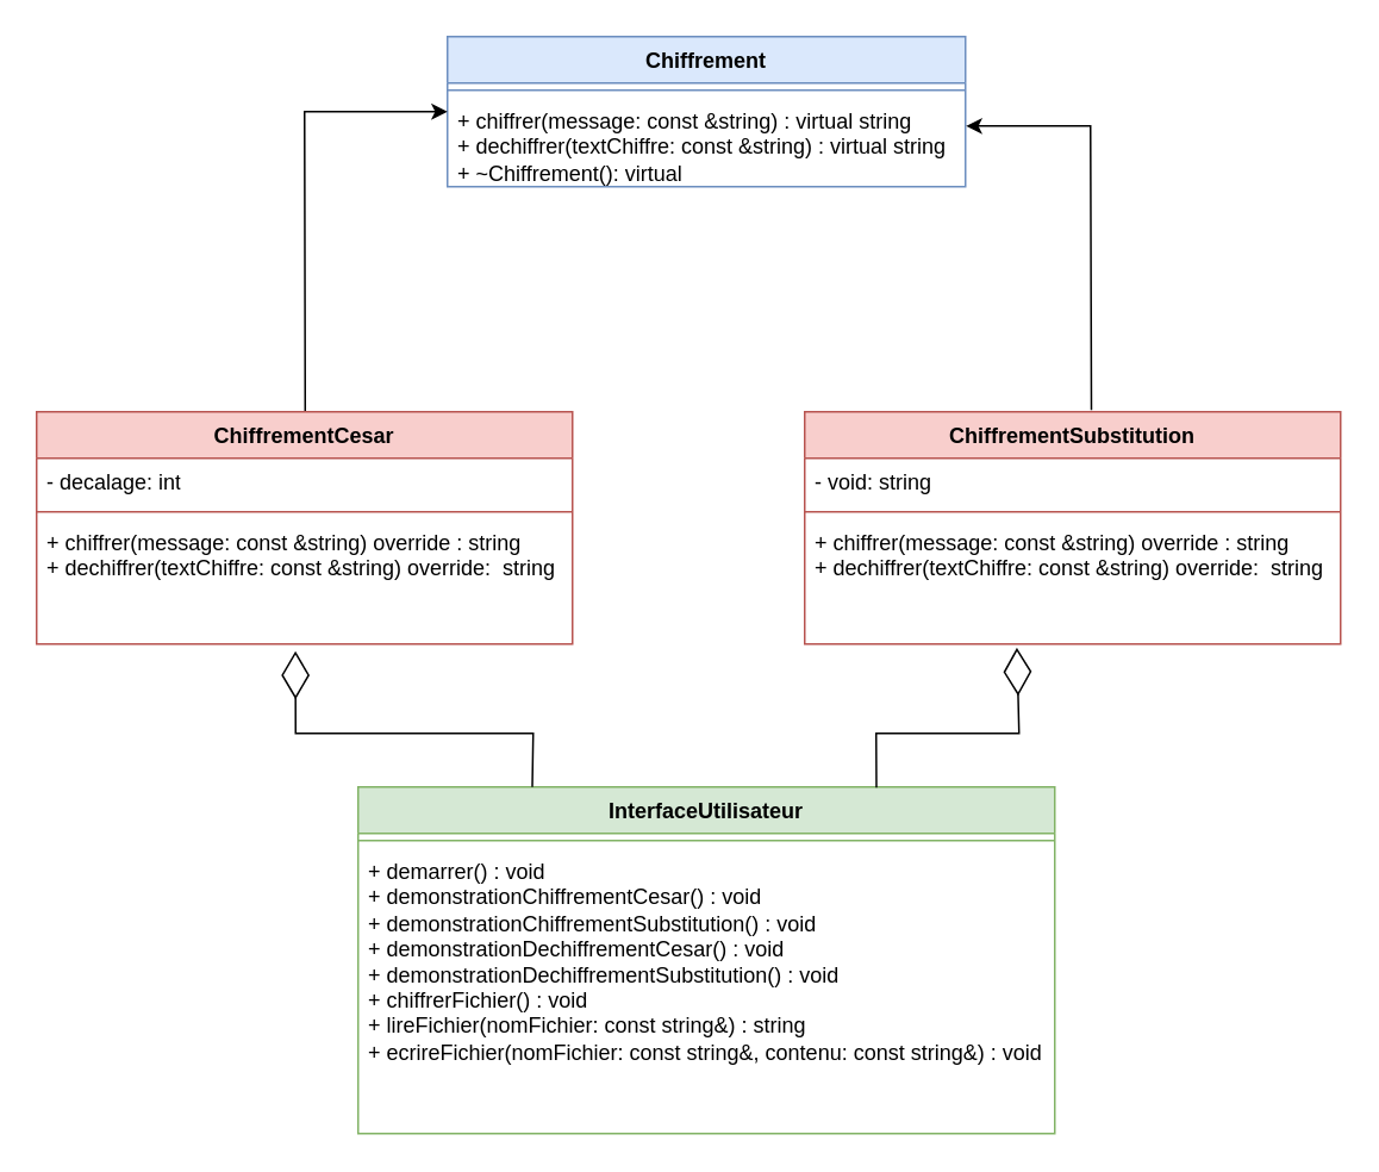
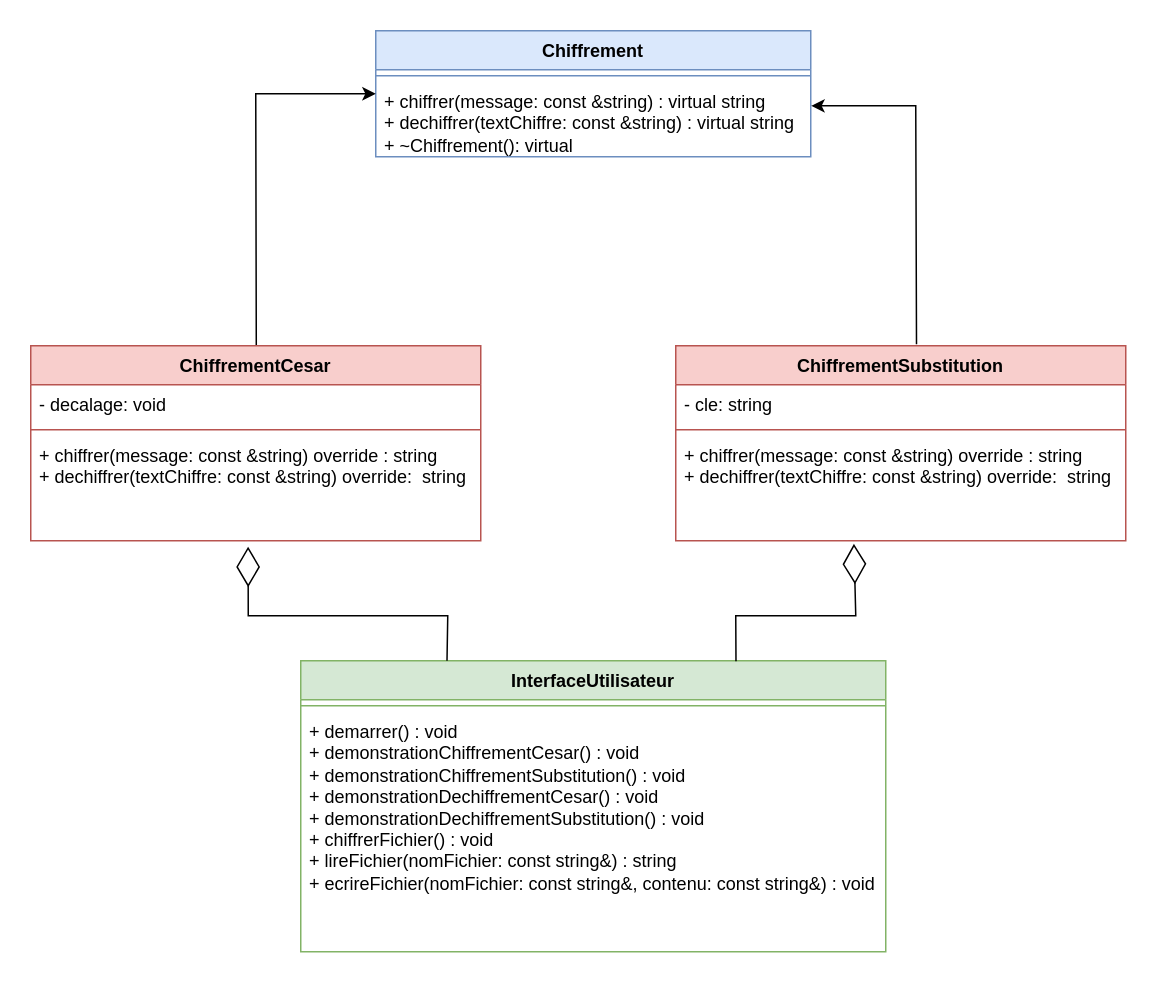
- <mxCell id="7" value="- decalage: int" style="text;strokeColor=none;fillColor=none;align=left;verticalAlign=top;spacingLeft=4;spacingRight=4;overflow=hidden;rotatable=0;points=[[0,0.5],[1,0.5]];portConstraint=eastwest;whiteSpace=wrap;html=1;" parent="6" vertex="1"><mxGeometry y="26" width="300" height="26" as="geometry" /></mxCell>
+ <mxCell id="7" value="- decalage: void" style="text;strokeColor=none;fillColor=none;align=left;verticalAlign=top;spacingLeft=4;spacingRight=4;overflow=hidden;rotatable=0;points=[[0,0.5],[1,0.5]];portConstraint=eastwest;whiteSpace=wrap;html=1;" parent="6" vertex="1"><mxGeometry y="26" width="300" height="26" as="geometry" /></mxCell>
- <mxCell id="12" value="- void: string" style="text;strokeColor=none;fillColor=none;align=left;verticalAlign=top;spacingLeft=4;spacingRight=4;overflow=hidden;rotatable=0;points=[[0,0.5],[1,0.5]];portConstraint=eastwest;whiteSpace=wrap;html=1;" parent="11" vertex="1"><mxGeometry y="26" width="300" height="26" as="geometry" /></mxCell>
+ <mxCell id="12" value="- cle: string" style="text;strokeColor=none;fillColor=none;align=left;verticalAlign=top;spacingLeft=4;spacingRight=4;overflow=hidden;rotatable=0;points=[[0,0.5],[1,0.5]];portConstraint=eastwest;whiteSpace=wrap;html=1;" parent="11" vertex="1"><mxGeometry y="26" width="300" height="26" as="geometry" /></mxCell>
